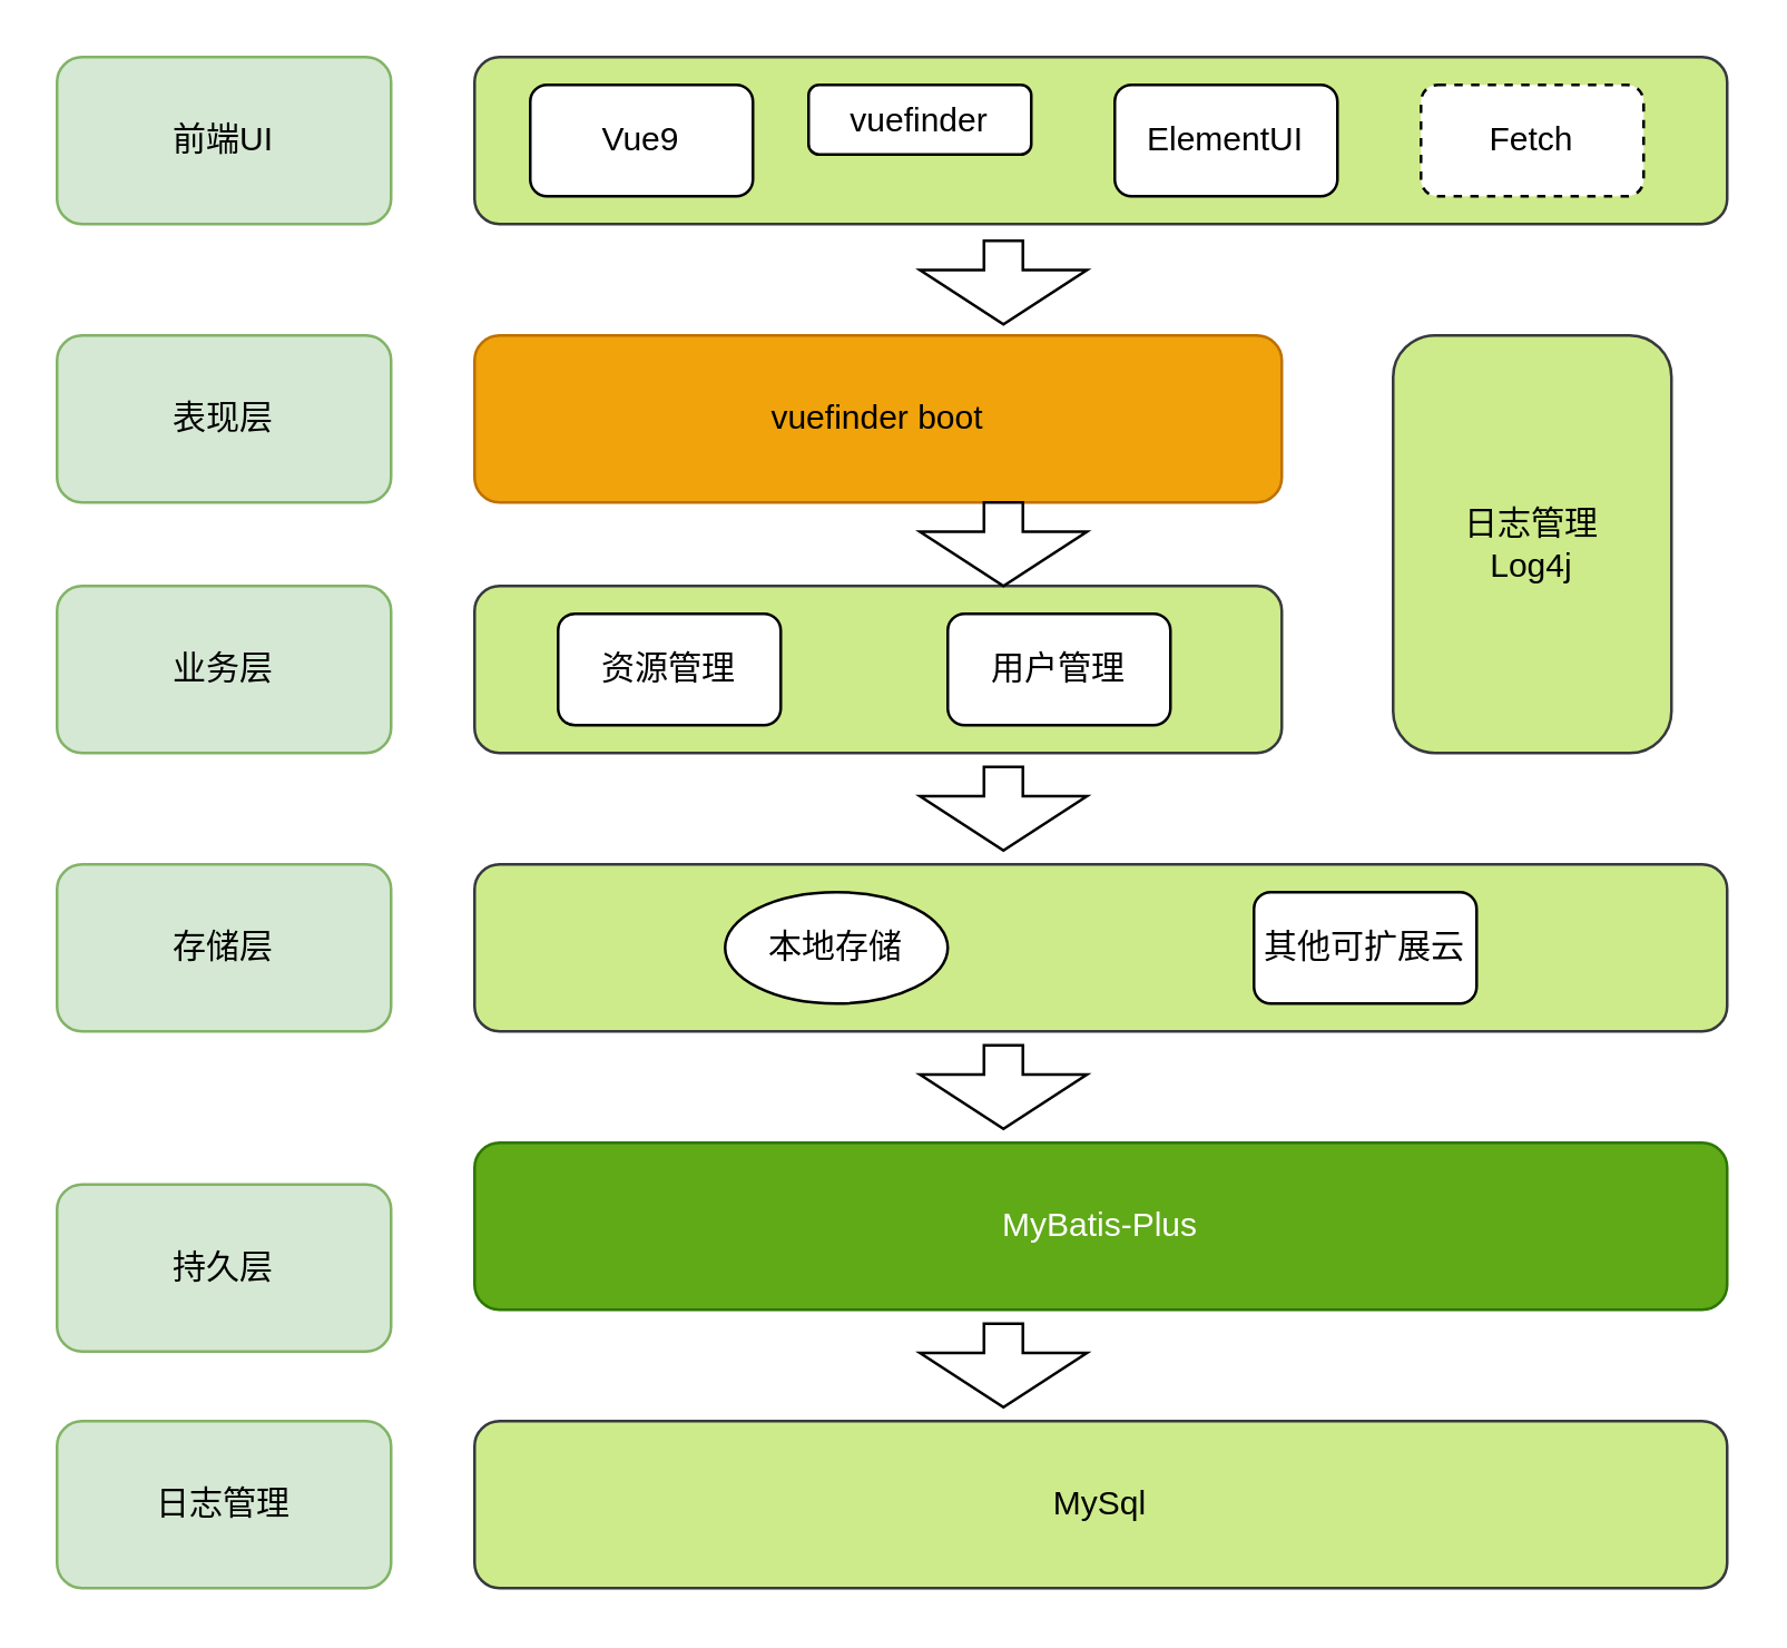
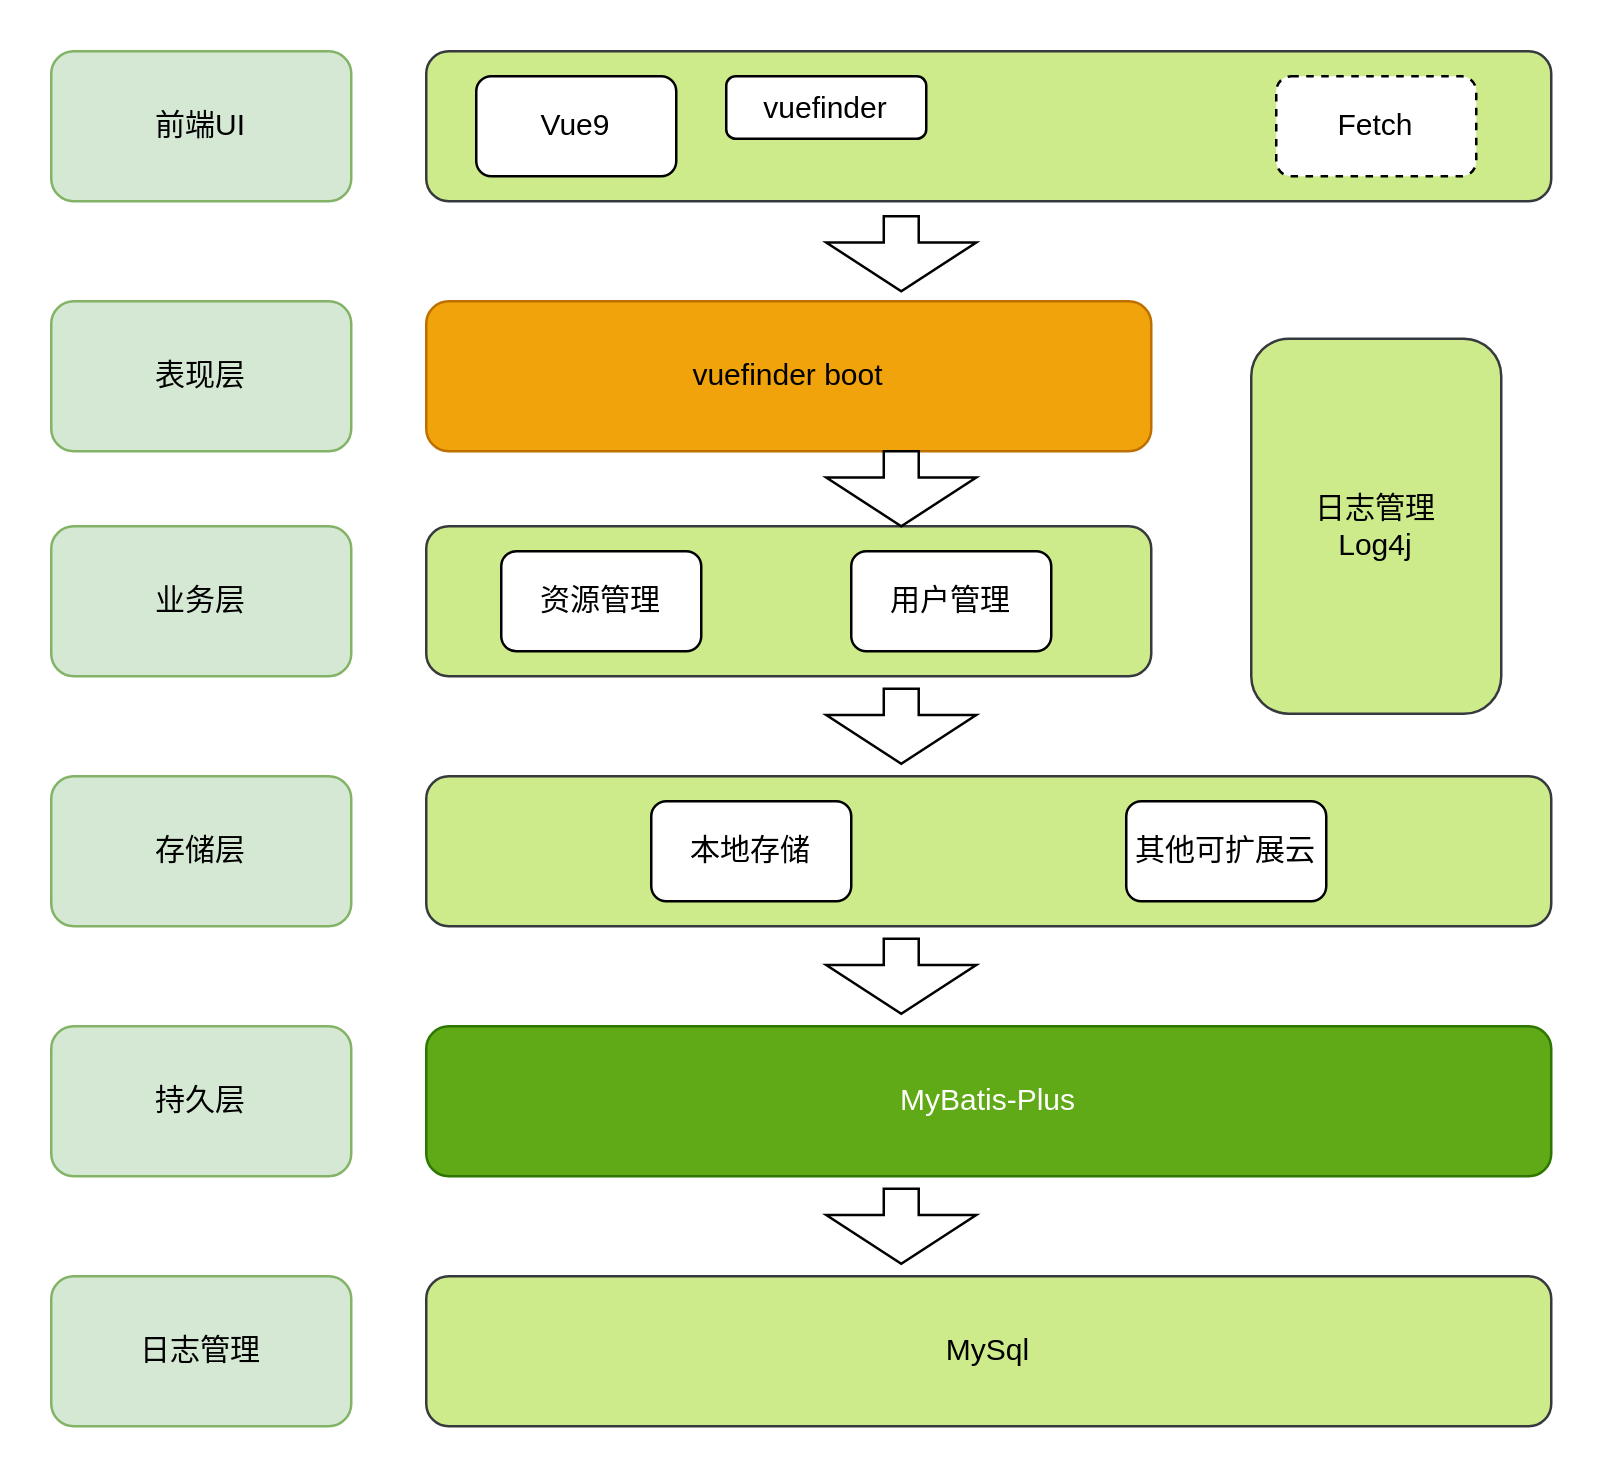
- <mxCell id="6" value="ElementUI" style="rounded=1;whiteSpace=wrap;html=1;" vertex="1" parent="1"><mxGeometry x="400" y="30" width="80" height="40" as="geometry" /></mxCell>
- <mxCell id="16" value="日志管理&lt;br&gt;Log4j" style="rounded=1;whiteSpace=wrap;html=1;fillColor=#cdeb8b;strokeColor=#36393d;" vertex="1" parent="1"><mxGeometry x="500" y="120" width="100" height="150" as="geometry" /></mxCell>
+ <mxCell id="16" value="日志管理&lt;br&gt;Log4j" style="rounded=1;whiteSpace=wrap;html=1;fillColor=#cdeb8b;strokeColor=#36393d;" vertex="1" parent="1"><mxGeometry x="500" y="135" width="100" height="150" as="geometry" /></mxCell>
- <mxCell id="18" value="本地存储" style="ellipse;whiteSpace=wrap;html=1;" vertex="1" parent="1"><mxGeometry x="260" y="320" width="80" height="40" as="geometry" /></mxCell>
+ <mxCell id="18" value="本地存储" style="rounded=1;whiteSpace=wrap;html=1;" vertex="1" parent="1"><mxGeometry x="260" y="320" width="80" height="40" as="geometry" /></mxCell>
- <mxCell id="12" value="持久层" style="rounded=1;whiteSpace=wrap;html=1;fillColor=#d5e8d4;strokeColor=#82b366;" vertex="1" parent="1"><mxGeometry x="20" y="425" width="120" height="60" as="geometry" /></mxCell>
+ <mxCell id="12" value="持久层" style="rounded=1;whiteSpace=wrap;html=1;fillColor=#d5e8d4;strokeColor=#82b366;" vertex="1" parent="1"><mxGeometry x="20" y="410" width="120" height="60" as="geometry" /></mxCell>
